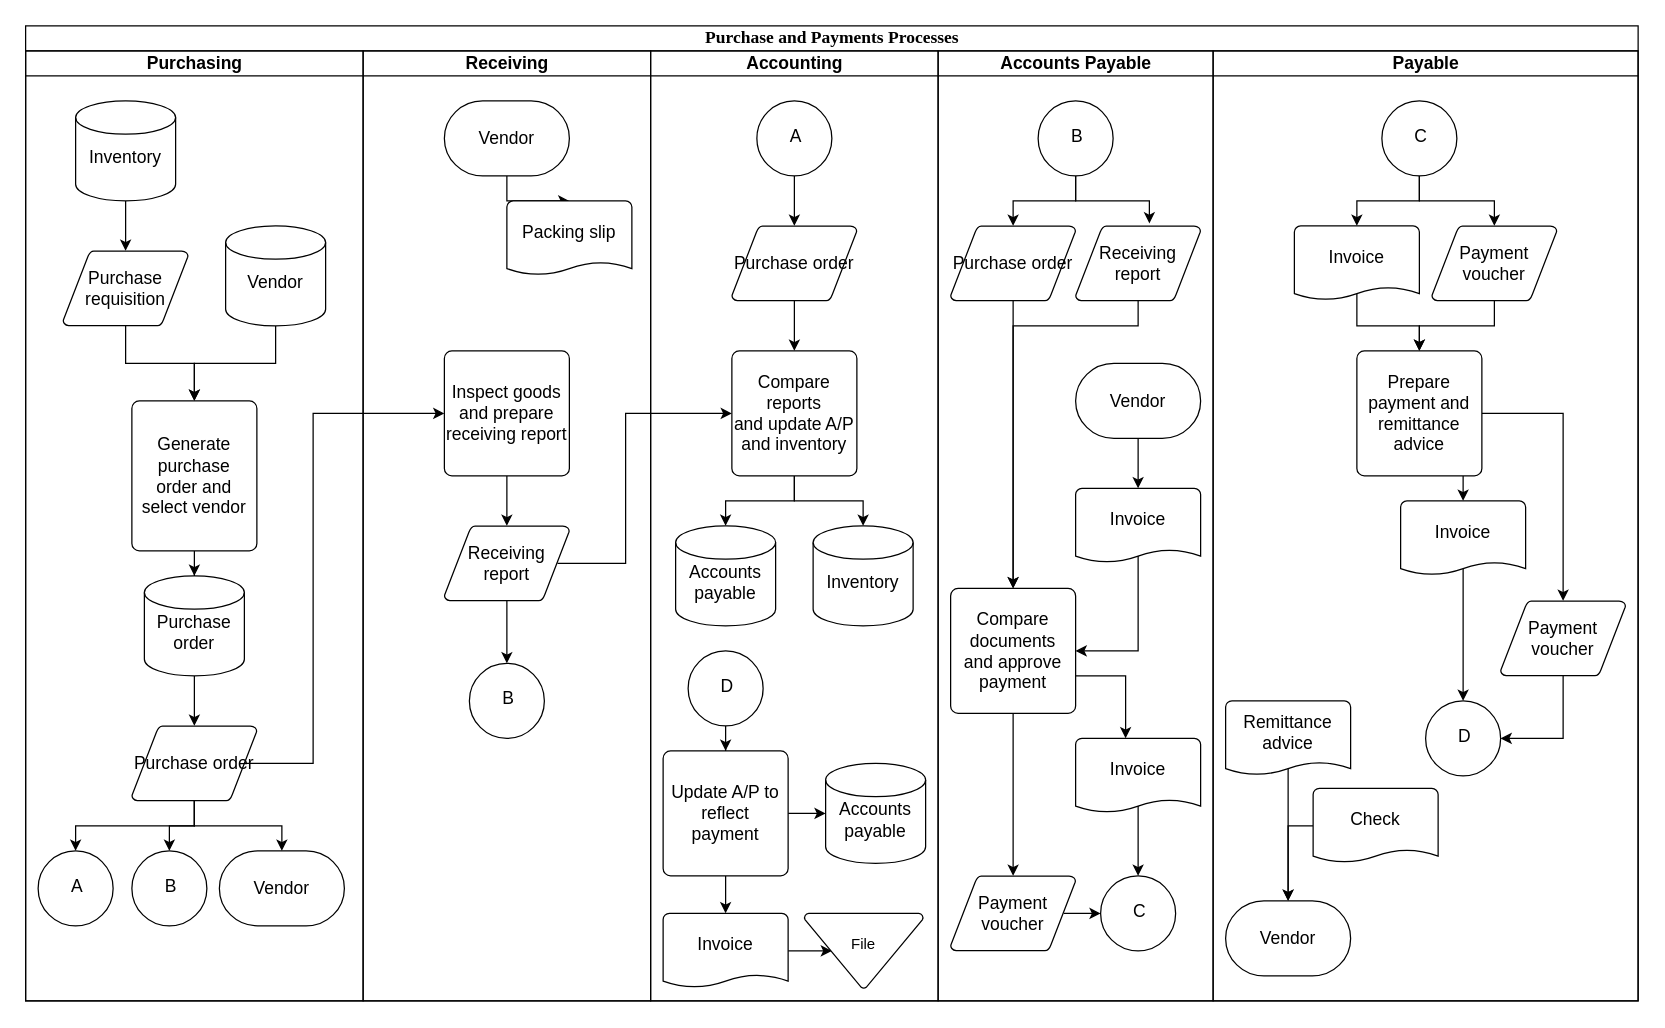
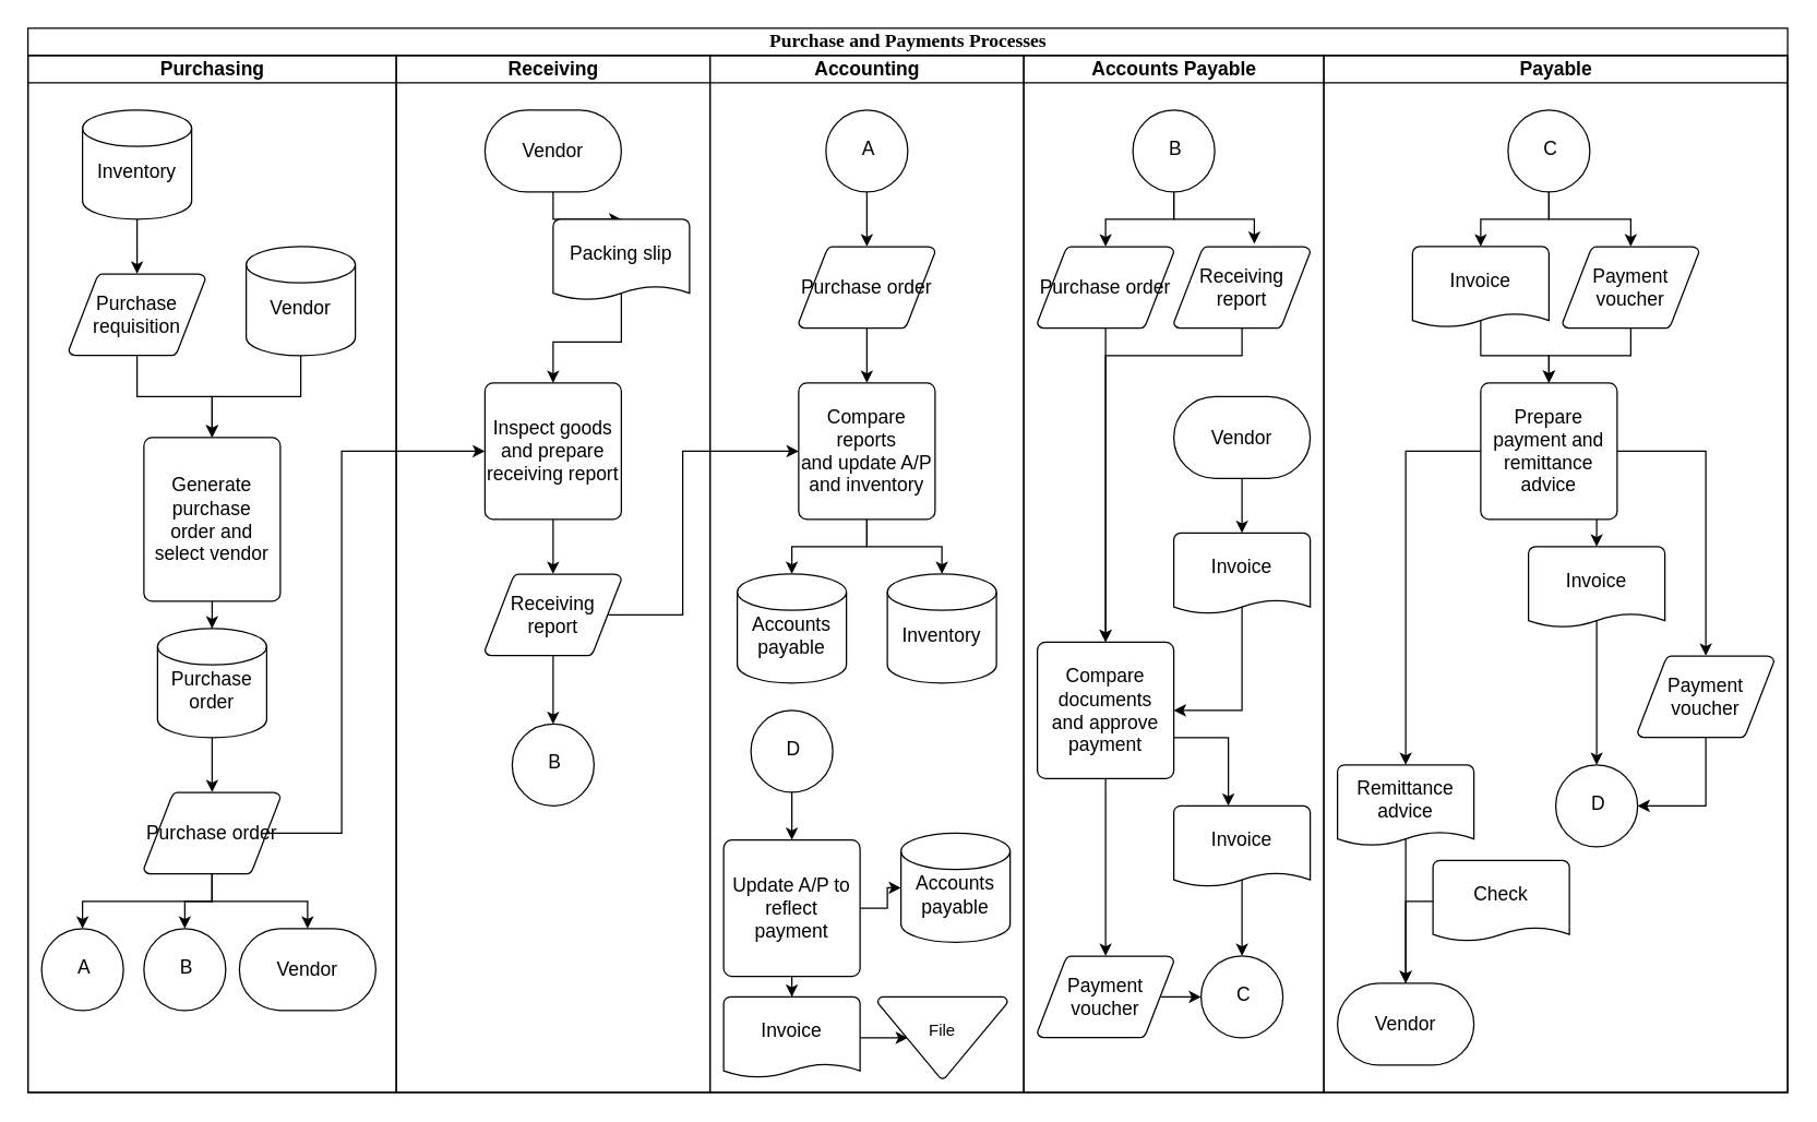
+ <mxCell id="24" style="edgeStyle=orthogonalEdgeStyle;rounded=0;html=1;exitX=0.5;exitY=0.9;exitPerimeter=0;entryX=0.5;entryY=0;entryPerimeter=0;jettySize=auto;orthogonalLoop=1;strokeWidth=1;fontSize=14;" parent="21" source="25" target="27" edge="1"><mxGeometry relative="1" as="geometry" /></mxCell>
+ <mxCell id="76" style="edgeStyle=orthogonalEdgeStyle;rounded=0;html=1;jettySize=auto;orthogonalLoop=1;strokeWidth=1;fontSize=14;" parent="70" source="79" target="85" edge="1"><mxGeometry relative="1" as="geometry" /></mxCell>
- <mxCell id="43" value="Update A/P to reflect&lt;br&gt;payment" style="strokeWidth=1;html=1;shape=mxgraph.flowchart.process;whiteSpace=wrap;fillColor=#ffffff;fontSize=14;spacingTop=0;" parent="31" vertex="1"><mxGeometry x="10" y="560" width="100" height="100" as="geometry" /></mxCell>
+ <mxCell id="43" value="Update A/P to reflect&lt;br&gt;payment" style="strokeWidth=1;html=1;shape=mxgraph.flowchart.process;whiteSpace=wrap;fillColor=#ffffff;fontSize=14;spacingTop=0;" parent="31" vertex="1"><mxGeometry x="10" y="575" width="100" height="100" as="geometry" /></mxCell>
